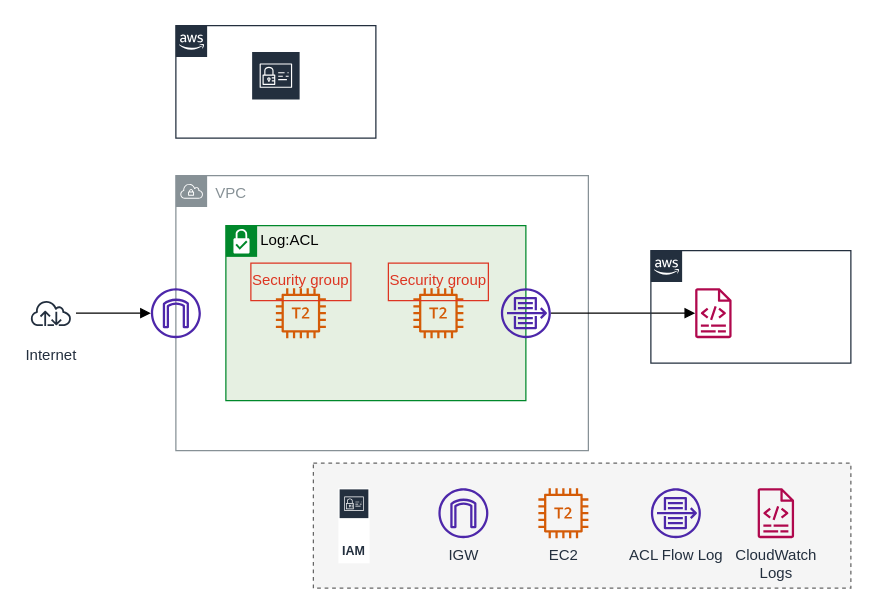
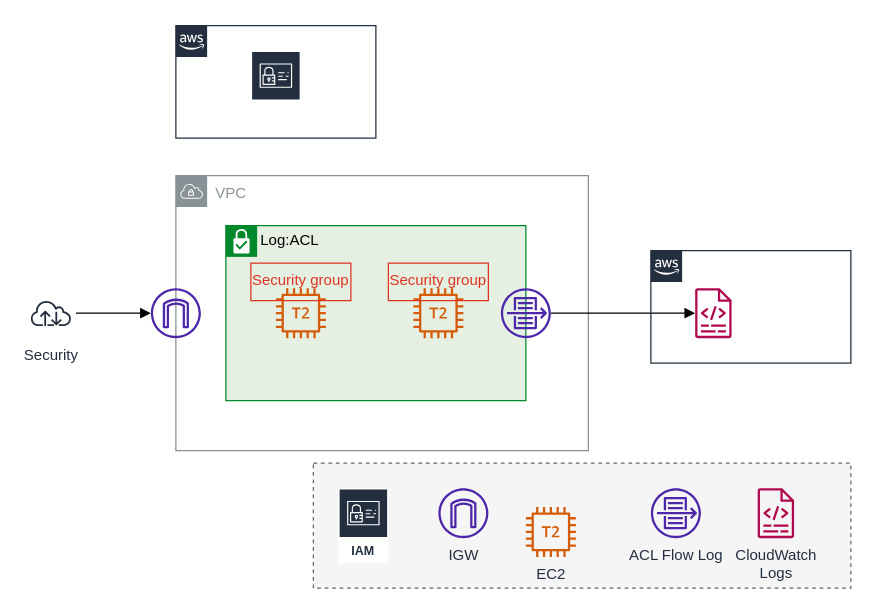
- <mxCell id="22" value="Internet" style="sketch=0;outlineConnect=0;fontColor=#232F3E;gradientColor=none;strokeColor=#232F3E;fillColor=#ffffff;dashed=0;verticalLabelPosition=bottom;verticalAlign=top;align=center;html=1;fontSize=12;fontStyle=0;aspect=fixed;shape=mxgraph.aws4.resourceIcon;resIcon=mxgraph.aws4.internet;" vertex="1" parent="1"><mxGeometry x="20" y="230" width="40" height="40" as="geometry" /></mxCell>
+ <mxCell id="22" value="Security" style="sketch=0;outlineConnect=0;fontColor=#232F3E;gradientColor=none;strokeColor=#232F3E;fillColor=#ffffff;dashed=0;verticalLabelPosition=bottom;verticalAlign=top;align=center;html=1;fontSize=12;fontStyle=0;aspect=fixed;shape=mxgraph.aws4.resourceIcon;resIcon=mxgraph.aws4.internet;" vertex="1" parent="1"><mxGeometry x="20" y="230" width="40" height="40" as="geometry" /></mxCell>
- <mxCell id="7" value="EC2" style="sketch=0;outlineConnect=0;fontColor=#232F3E;gradientColor=none;fillColor=#D45B07;strokeColor=none;dashed=0;verticalLabelPosition=bottom;verticalAlign=top;align=center;html=1;fontSize=12;fontStyle=0;aspect=fixed;pointerEvents=1;shape=mxgraph.aws4.t2_instance;" vertex="1" parent="1"><mxGeometry x="430" y="390" width="40" height="40" as="geometry" /></mxCell>
+ <mxCell id="7" value="EC2" style="sketch=0;outlineConnect=0;fontColor=#232F3E;gradientColor=none;fillColor=#D45B07;strokeColor=none;dashed=0;verticalLabelPosition=bottom;verticalAlign=top;align=center;html=1;fontSize=12;fontStyle=0;aspect=fixed;pointerEvents=1;shape=mxgraph.aws4.t2_instance;" vertex="1" parent="1"><mxGeometry x="420" y="405" width="40" height="40" as="geometry" /></mxCell>
- <mxCell id="5" value="IAM" style="sketch=0;outlineConnect=0;fontColor=#232F3E;gradientColor=none;strokeColor=#ffffff;fillColor=#232F3E;dashed=0;verticalLabelPosition=middle;verticalAlign=bottom;align=center;html=1;whiteSpace=wrap;fontSize=10;fontStyle=1;spacing=3;shape=mxgraph.aws4.productIcon;prIcon=mxgraph.aws4.identity_and_access_management;" vertex="1" parent="1"><mxGeometry x="270" y="390" width="25" height="60" as="geometry" /></mxCell>
+ <mxCell id="5" value="IAM" style="sketch=0;outlineConnect=0;fontColor=#232F3E;gradientColor=none;strokeColor=#ffffff;fillColor=#232F3E;dashed=0;verticalLabelPosition=middle;verticalAlign=bottom;align=center;html=1;whiteSpace=wrap;fontSize=10;fontStyle=1;spacing=3;shape=mxgraph.aws4.productIcon;prIcon=mxgraph.aws4.identity_and_access_management;" vertex="1" parent="1"><mxGeometry x="270" y="390" width="40" height="60" as="geometry" /></mxCell>
